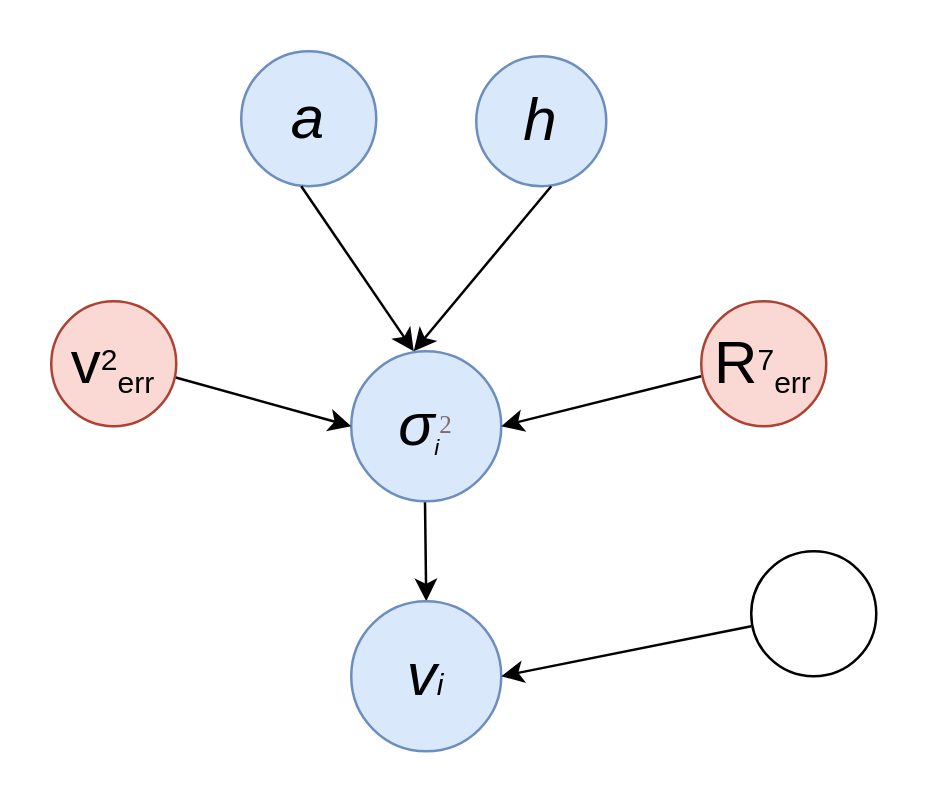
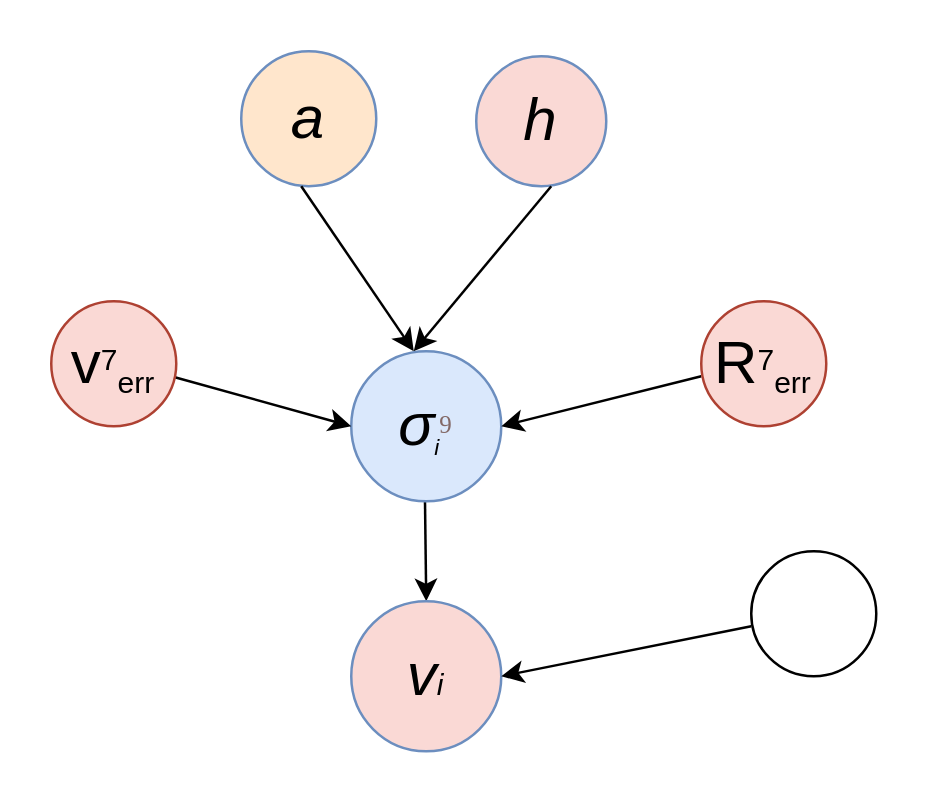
- <mxCell id="2" value="&lt;font style=&quot;font-size: 24px;&quot;&gt;&lt;i&gt;a&lt;/i&gt;&lt;/font&gt;" style="ellipse;whiteSpace=wrap;html=1;aspect=fixed;fillColor=#dae8fc;strokeColor=#6c8ebf;" vertex="1" parent="1"><mxGeometry x="96" y="20" width="54" height="54" as="geometry" /></mxCell>
+ <mxCell id="2" value="&lt;font style=&quot;font-size: 24px;&quot;&gt;&lt;i&gt;a&lt;/i&gt;&lt;/font&gt;" style="ellipse;whiteSpace=wrap;html=1;aspect=fixed;fillColor=#ffe6cc;strokeColor=#6c8ebf;" vertex="1" parent="1"><mxGeometry x="96" y="20" width="54" height="54" as="geometry" /></mxCell>
- <mxCell id="3" value="&lt;font style=&quot;font-size: 24px;&quot;&gt;&lt;i&gt;h&lt;/i&gt;&lt;/font&gt;" style="ellipse;whiteSpace=wrap;html=1;aspect=fixed;fillColor=#dae8fc;strokeColor=#6c8ebf;" vertex="1" parent="1"><mxGeometry x="190" y="22" width="52" height="52" as="geometry" /></mxCell>
+ <mxCell id="3" value="&lt;font style=&quot;font-size: 24px;&quot;&gt;&lt;i&gt;h&lt;/i&gt;&lt;/font&gt;" style="ellipse;whiteSpace=wrap;html=1;aspect=fixed;fillColor=#fad9d5;strokeColor=#6c8ebf;" vertex="1" parent="1"><mxGeometry x="190" y="22" width="52" height="52" as="geometry" /></mxCell>
- <mxCell id="12" value="&lt;font style=&quot;&quot;&gt;&lt;span style=&quot;font-size: 24px;&quot;&gt;v&lt;/span&gt;&lt;sup style=&quot;&quot;&gt;&lt;font style=&quot;font-size: 12px;&quot;&gt;2&lt;/font&gt;&lt;/sup&gt;&lt;sub style=&quot;&quot;&gt;&lt;font style=&quot;font-size: 12px;&quot;&gt;err&lt;/font&gt;&lt;/sub&gt;&lt;/font&gt;" style="ellipse;whiteSpace=wrap;html=1;aspect=fixed;fillColor=#fad9d5;strokeColor=#ae4132;" vertex="1" parent="1"><mxGeometry x="20" y="120" width="50" height="50" as="geometry" /></mxCell>
+ <mxCell id="12" value="&lt;font style=&quot;&quot;&gt;&lt;span style=&quot;font-size: 24px;&quot;&gt;v&lt;/span&gt;&lt;sup style=&quot;&quot;&gt;&lt;font style=&quot;font-size: 12px;&quot;&gt;7&lt;/font&gt;&lt;/sup&gt;&lt;sub style=&quot;&quot;&gt;&lt;font style=&quot;font-size: 12px;&quot;&gt;err&lt;/font&gt;&lt;/sub&gt;&lt;/font&gt;" style="ellipse;whiteSpace=wrap;html=1;aspect=fixed;fillColor=#fad9d5;strokeColor=#ae4132;" vertex="1" parent="1"><mxGeometry x="20" y="120" width="50" height="50" as="geometry" /></mxCell>
- <mxCell id="8" value="&lt;font style=&quot;&quot;&gt;&lt;span style=&quot;font-style: italic; font-size: 24px;&quot;&gt;σ&lt;/span&gt;&lt;sub style=&quot;&quot;&gt;&lt;font style=&quot;font-size: 9px;&quot;&gt;&lt;i&gt;i&lt;/i&gt;&lt;/font&gt;&lt;/sub&gt;&lt;font style=&quot;border-color: var(--border-color); font-size: 12px;&quot; face=&quot;Cambria Math&quot; color=&quot;#836967&quot;&gt;&lt;sup style=&quot;border-color: var(--border-color);&quot;&gt;2&lt;/sup&gt;&lt;/font&gt;&lt;/font&gt;" style="ellipse;whiteSpace=wrap;html=1;aspect=fixed;fillColor=#dae8fc;strokeColor=#6c8ebf;" vertex="1" parent="1"><mxGeometry x="140" y="140" width="60" height="60" as="geometry" /></mxCell>
+ <mxCell id="8" value="&lt;font style=&quot;&quot;&gt;&lt;span style=&quot;font-style: italic; font-size: 24px;&quot;&gt;σ&lt;/span&gt;&lt;sub style=&quot;&quot;&gt;&lt;font style=&quot;font-size: 9px;&quot;&gt;&lt;i&gt;i&lt;/i&gt;&lt;/font&gt;&lt;/sub&gt;&lt;font style=&quot;border-color: var(--border-color); font-size: 12px;&quot; face=&quot;Cambria Math&quot; color=&quot;#836967&quot;&gt;&lt;sup style=&quot;border-color: var(--border-color);&quot;&gt;9&lt;/sup&gt;&lt;/font&gt;&lt;/font&gt;" style="ellipse;whiteSpace=wrap;html=1;aspect=fixed;fillColor=#dae8fc;strokeColor=#6c8ebf;" vertex="1" parent="1"><mxGeometry x="140" y="140" width="60" height="60" as="geometry" /></mxCell>
- <mxCell id="7" value="&lt;i&gt;&lt;font&gt;&lt;span style=&quot;font-size: 24px;&quot;&gt;v&lt;/span&gt;&lt;/font&gt;i&lt;/i&gt;" style="ellipse;whiteSpace=wrap;html=1;aspect=fixed;fillColor=#dae8fc;strokeColor=#6c8ebf;" vertex="1" parent="1"><mxGeometry x="140" y="240" width="60" height="60" as="geometry" /></mxCell>
+ <mxCell id="7" value="&lt;i&gt;&lt;font&gt;&lt;span style=&quot;font-size: 24px;&quot;&gt;v&lt;/span&gt;&lt;/font&gt;i&lt;/i&gt;" style="ellipse;whiteSpace=wrap;html=1;aspect=fixed;fillColor=#fad9d5;strokeColor=#6c8ebf;" vertex="1" parent="1"><mxGeometry x="140" y="240" width="60" height="60" as="geometry" /></mxCell>
